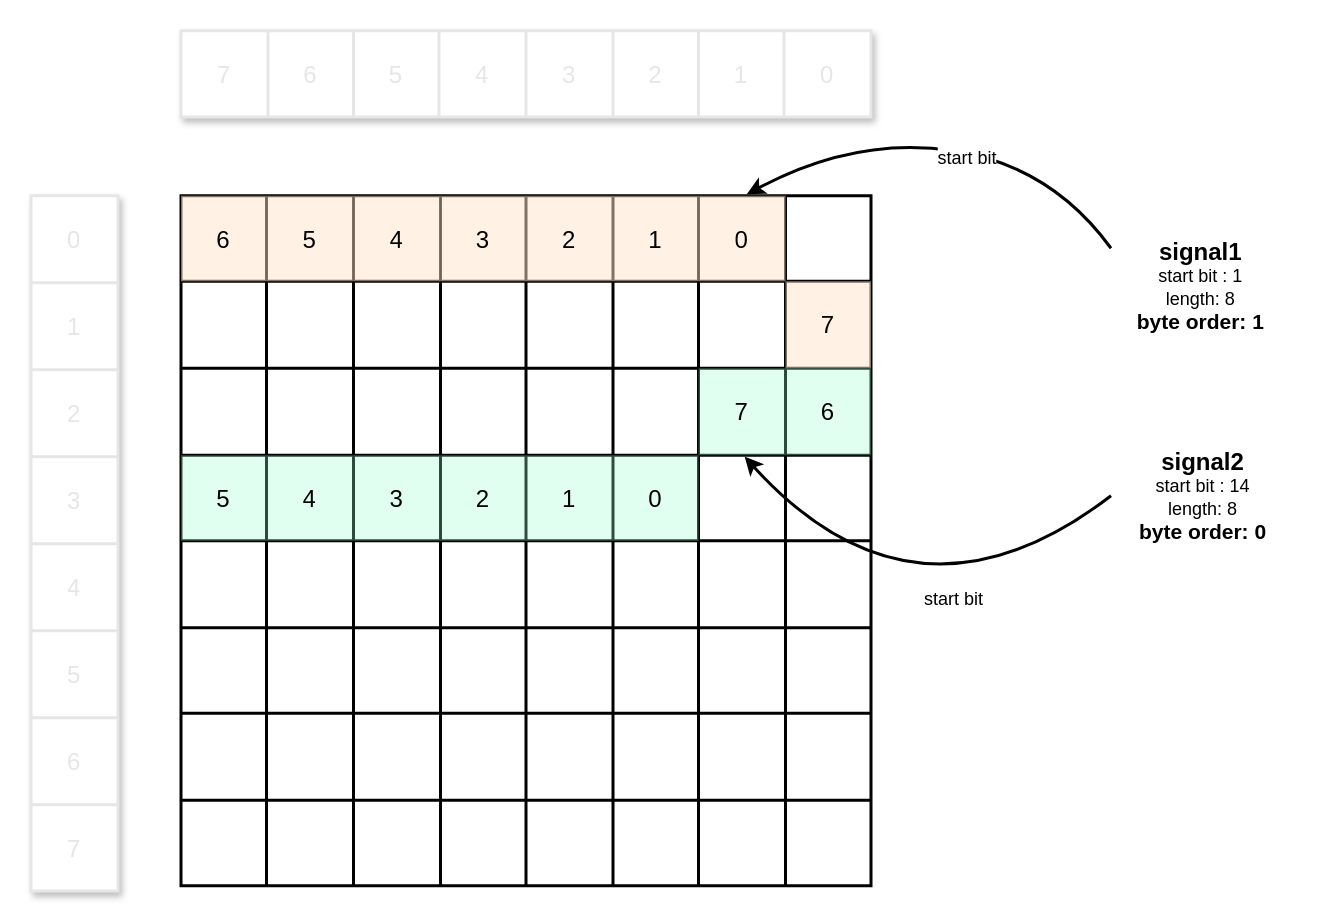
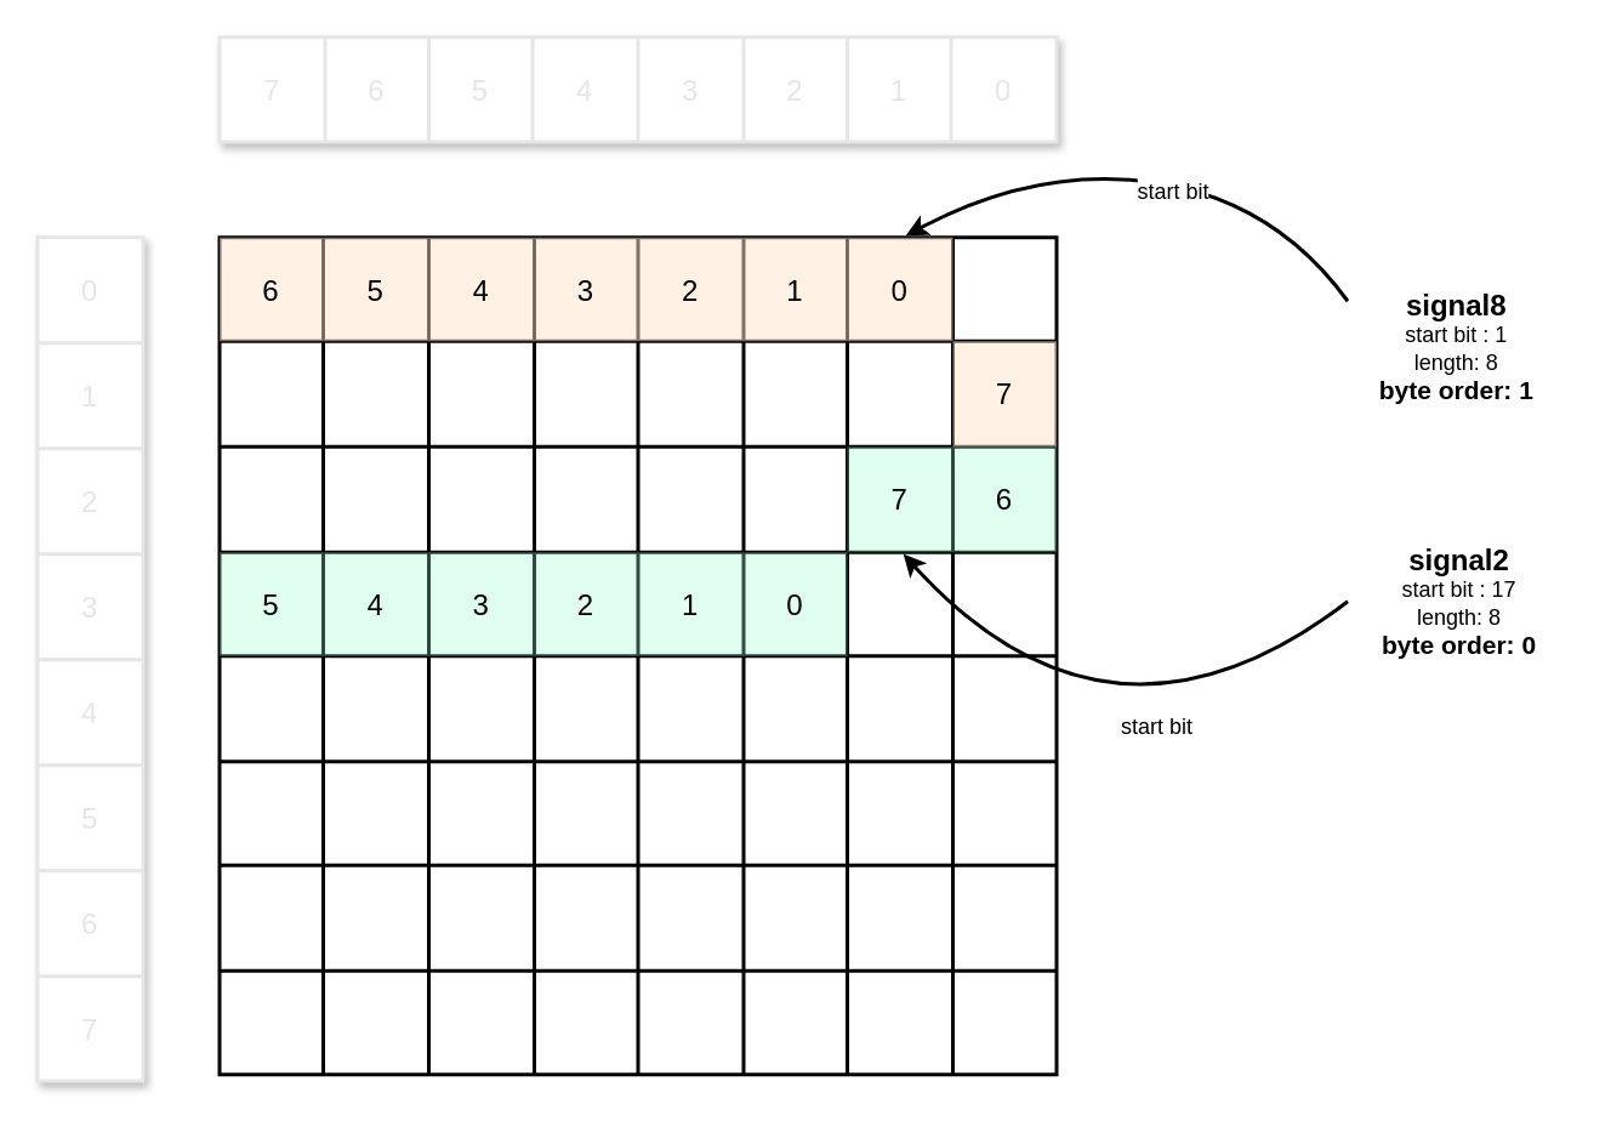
- <mxCell id="75" value="&lt;b&gt;&lt;font style=&quot;font-size: 16px;&quot;&gt;signal1&lt;/font&gt;&lt;/b&gt;&lt;div&gt;start bit : 1&lt;/div&gt;&lt;div&gt;length: 8&lt;/div&gt;&lt;div&gt;&lt;b&gt;&lt;font style=&quot;font-size: 14px;&quot;&gt;byte order: 1&lt;/font&gt;&lt;/b&gt;&lt;/div&gt;" style="text;html=1;align=center;verticalAlign=middle;whiteSpace=wrap;rounded=0;" vertex="1" parent="1"><mxGeometry x="740" y="140" width="120" height="100" as="geometry" /></mxCell>
+ <mxCell id="75" value="&lt;b&gt;&lt;font style=&quot;font-size: 16px;&quot;&gt;signal8&lt;/font&gt;&lt;/b&gt;&lt;div&gt;start bit : 1&lt;/div&gt;&lt;div&gt;length: 8&lt;/div&gt;&lt;div&gt;&lt;b&gt;&lt;font style=&quot;font-size: 14px;&quot;&gt;byte order: 1&lt;/font&gt;&lt;/b&gt;&lt;/div&gt;" style="text;html=1;align=center;verticalAlign=middle;whiteSpace=wrap;rounded=0;" vertex="1" parent="1"><mxGeometry x="740" y="140" width="120" height="100" as="geometry" /></mxCell>
- <mxCell id="76" value="&lt;font style=&quot;font-size: 16px;&quot;&gt;&lt;b&gt;signal2&lt;/b&gt;&lt;/font&gt;&lt;div&gt;start bit : 14&lt;/div&gt;&lt;div&gt;length: 8&lt;/div&gt;&lt;div&gt;&lt;b&gt;&lt;font style=&quot;font-size: 14px;&quot;&gt;byte order: 0&lt;/font&gt;&lt;/b&gt;&lt;/div&gt;" style="text;html=1;align=center;verticalAlign=middle;whiteSpace=wrap;rounded=0;" vertex="1" parent="1"><mxGeometry x="740" y="280" width="122.5" height="100" as="geometry" /></mxCell>
+ <mxCell id="76" value="&lt;font style=&quot;font-size: 16px;&quot;&gt;&lt;b&gt;signal2&lt;/b&gt;&lt;/font&gt;&lt;div&gt;start bit : 17&lt;/div&gt;&lt;div&gt;length: 8&lt;/div&gt;&lt;div&gt;&lt;b&gt;&lt;font style=&quot;font-size: 14px;&quot;&gt;byte order: 0&lt;/font&gt;&lt;/b&gt;&lt;/div&gt;" style="text;html=1;align=center;verticalAlign=middle;whiteSpace=wrap;rounded=0;" vertex="1" parent="1"><mxGeometry x="740" y="280" width="122.5" height="100" as="geometry" /></mxCell>
